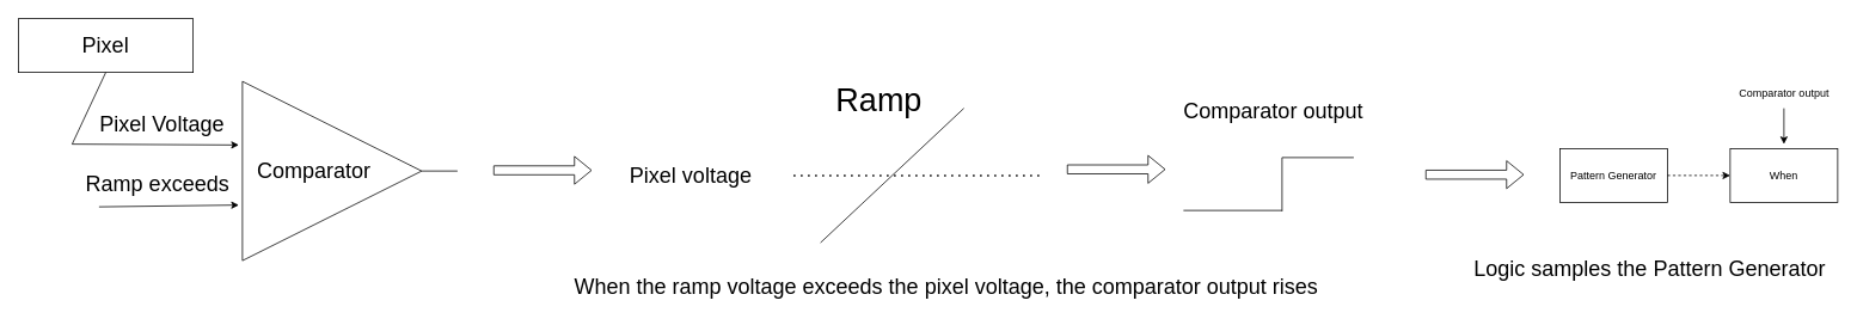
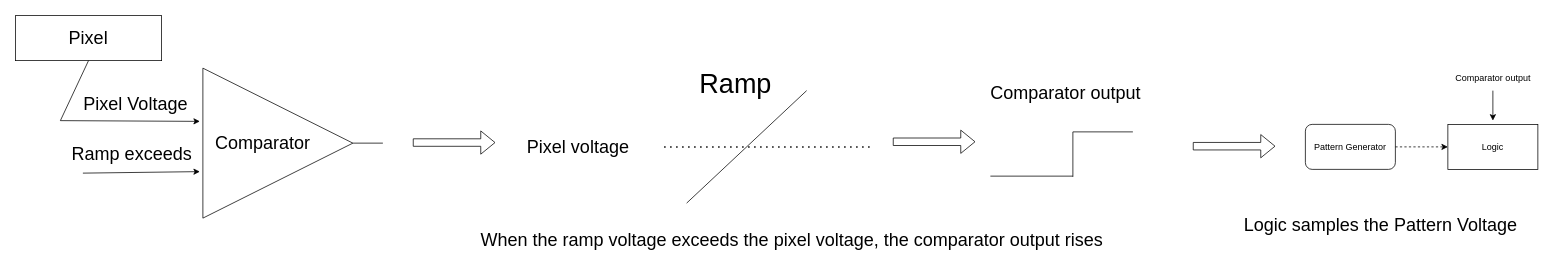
- <mxCell id="22" value="Pattern Generator" style="rounded=0;whiteSpace=wrap;html=1;" vertex="1" parent="1"><mxGeometry x="1740" y="165" width="120" height="60" as="geometry" /></mxCell>
+ <mxCell id="22" value="Pattern Generator" style="whiteSpace=wrap;html=1;rounded=1;" vertex="1" parent="1"><mxGeometry x="1740" y="165" width="120" height="60" as="geometry" /></mxCell>
- <mxCell id="23" value="When" style="rounded=0;whiteSpace=wrap;html=1;" vertex="1" parent="1"><mxGeometry x="1930" y="165" width="120" height="60" as="geometry" /></mxCell>
+ <mxCell id="23" value="Logic" style="rounded=0;whiteSpace=wrap;html=1;" vertex="1" parent="1"><mxGeometry x="1930" y="165" width="120" height="60" as="geometry" /></mxCell>
- <mxCell id="27" value="&lt;font style=&quot;font-size: 24px;&quot;&gt;Logic samples the Pattern Generator&lt;/font&gt;" style="text;html=1;align=center;verticalAlign=middle;resizable=0;points=[];autosize=1;strokeColor=none;fillColor=none;" vertex="1" parent="1"><mxGeometry x="1630" y="280" width="420" height="40" as="geometry" /></mxCell>
+ <mxCell id="27" value="&lt;font style=&quot;font-size: 24px;&quot;&gt;Logic samples the Pattern Voltage&lt;/font&gt;" style="text;html=1;align=center;verticalAlign=middle;resizable=0;points=[];autosize=1;strokeColor=none;fillColor=none;" vertex="1" parent="1"><mxGeometry x="1630" y="280" width="420" height="40" as="geometry" /></mxCell>
